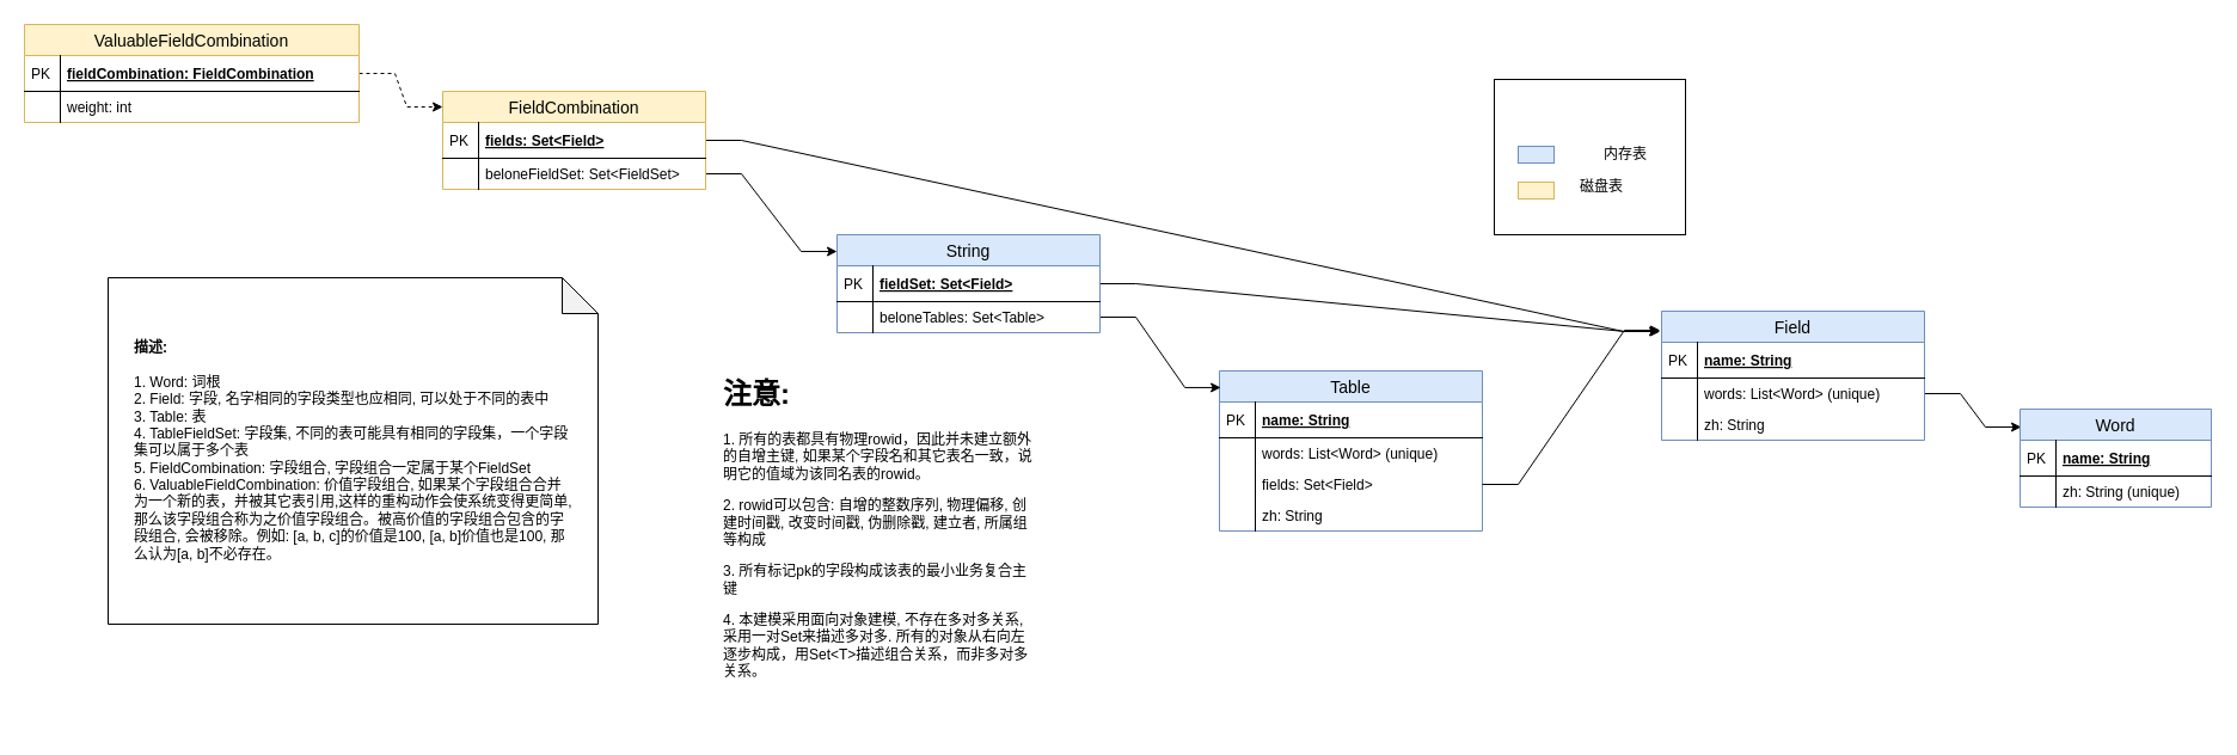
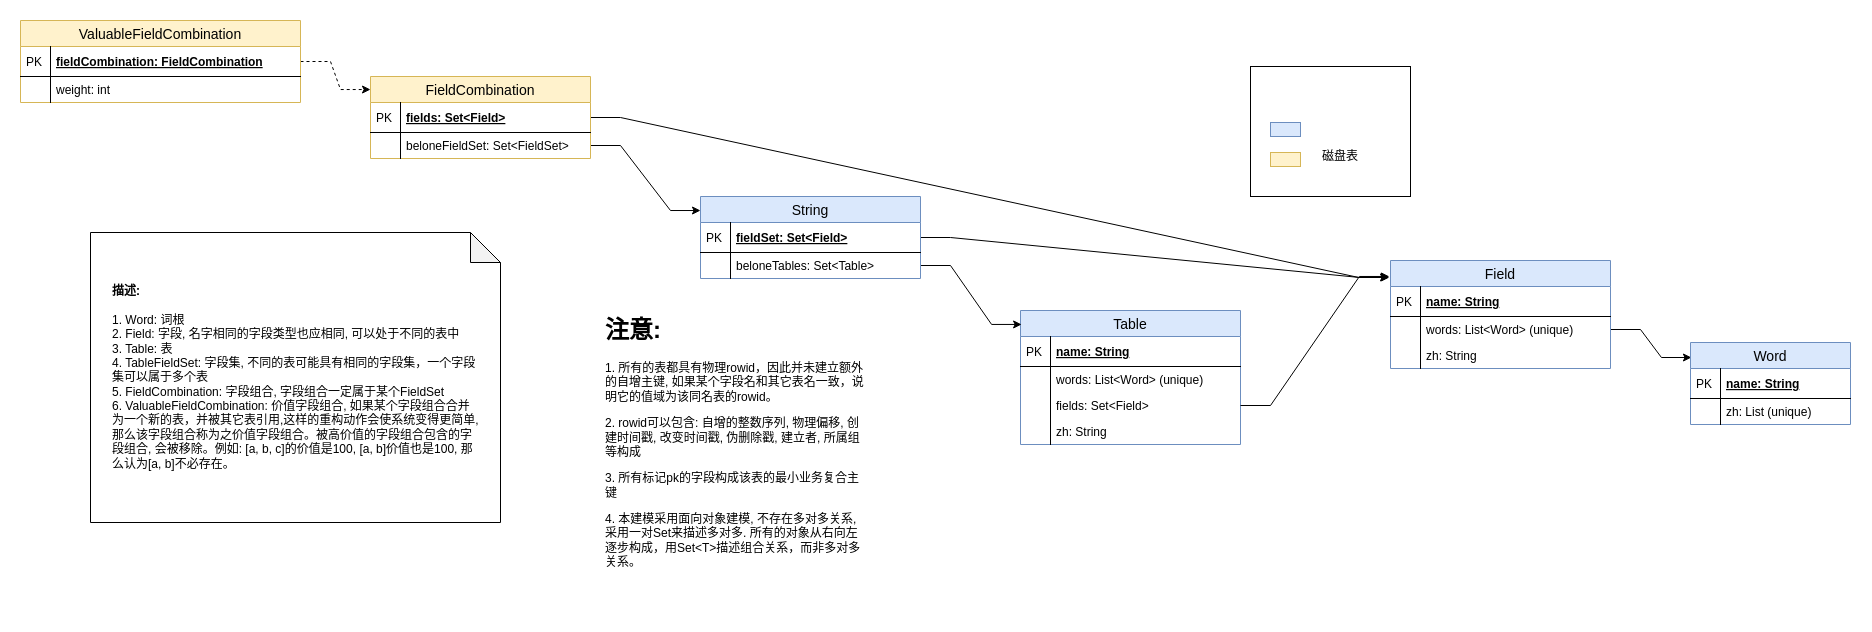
- <mxCell id="18" value="内存表" style="text;html=1;strokeColor=none;fillColor=none;align=center;verticalAlign=middle;whiteSpace=wrap;rounded=0;" vertex="1" parent="14"><mxGeometry x="90" y="53" width="40" height="20" as="geometry" /></mxCell>
- <mxCell id="35" value="zh: String (unique)" style="shape=partialRectangle;top=0;left=0;right=0;bottom=0;align=left;verticalAlign=top;fillColor=none;spacingLeft=34;spacingRight=4;overflow=hidden;rotatable=0;points=[[0,0.5],[1,0.5]];portConstraint=eastwest;dropTarget=0;fontSize=12;" vertex="1" parent="32"><mxGeometry y="56" width="160" height="26" as="geometry" /></mxCell>
+ <mxCell id="35" value="zh: List (unique)" style="shape=partialRectangle;top=0;left=0;right=0;bottom=0;align=left;verticalAlign=top;fillColor=none;spacingLeft=34;spacingRight=4;overflow=hidden;rotatable=0;points=[[0,0.5],[1,0.5]];portConstraint=eastwest;dropTarget=0;fontSize=12;" vertex="1" parent="32"><mxGeometry y="56" width="160" height="26" as="geometry" /></mxCell>
